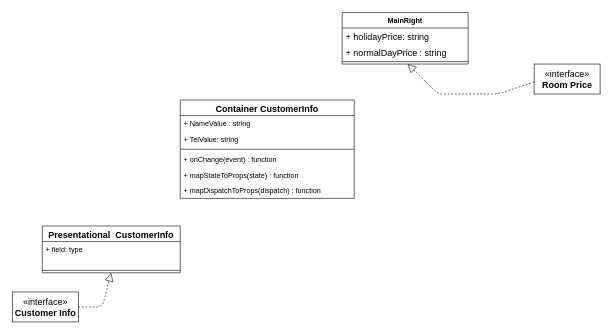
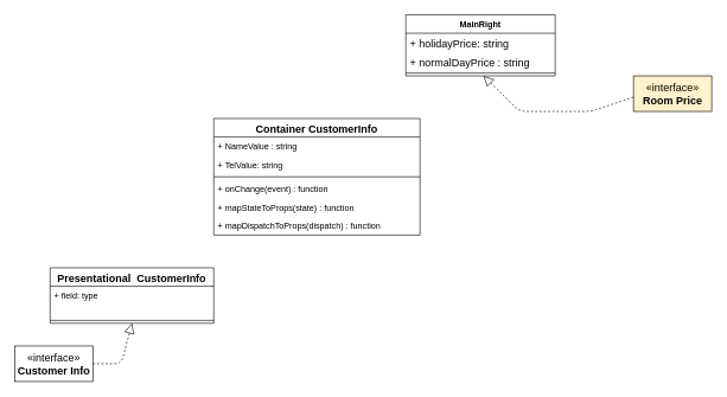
- <mxCell id="3" value="«interface»&lt;br&gt;&lt;b&gt;Room Price&lt;/b&gt;" style="html=1;fontSize=15;" vertex="1" parent="1"><mxGeometry x="890" y="106" width="110" height="50" as="geometry" /></mxCell>
+ <mxCell id="3" value="«interface»&lt;br&gt;&lt;b&gt;Room Price&lt;/b&gt;" style="html=1;fontSize=15;fillColor=#fff2cc;" vertex="1" parent="1"><mxGeometry x="890" y="106" width="110" height="50" as="geometry" /></mxCell>
